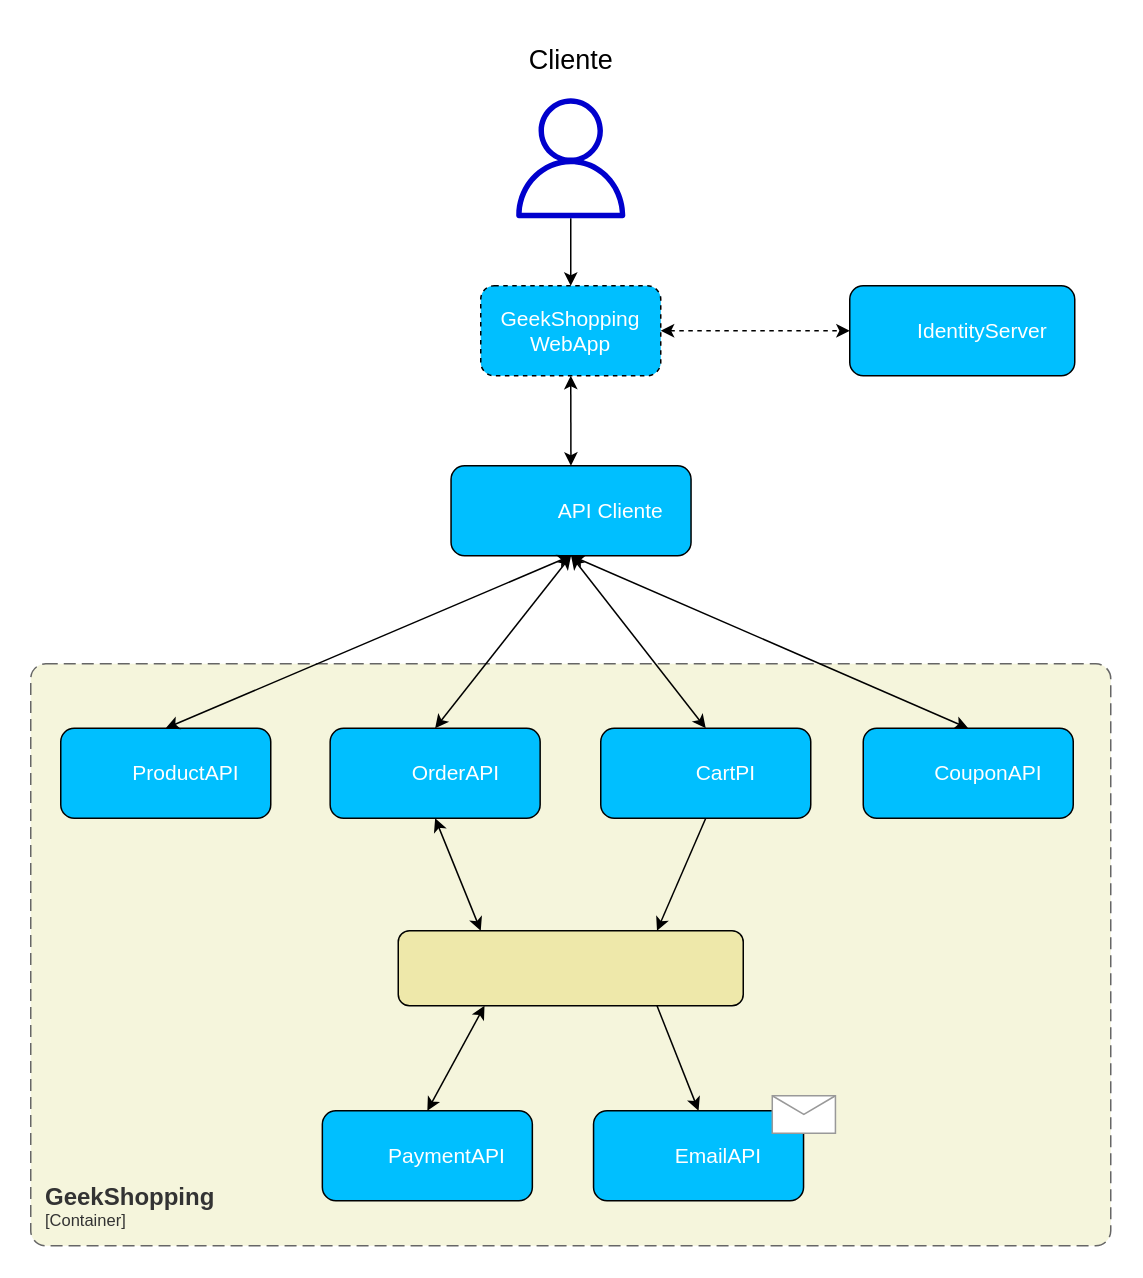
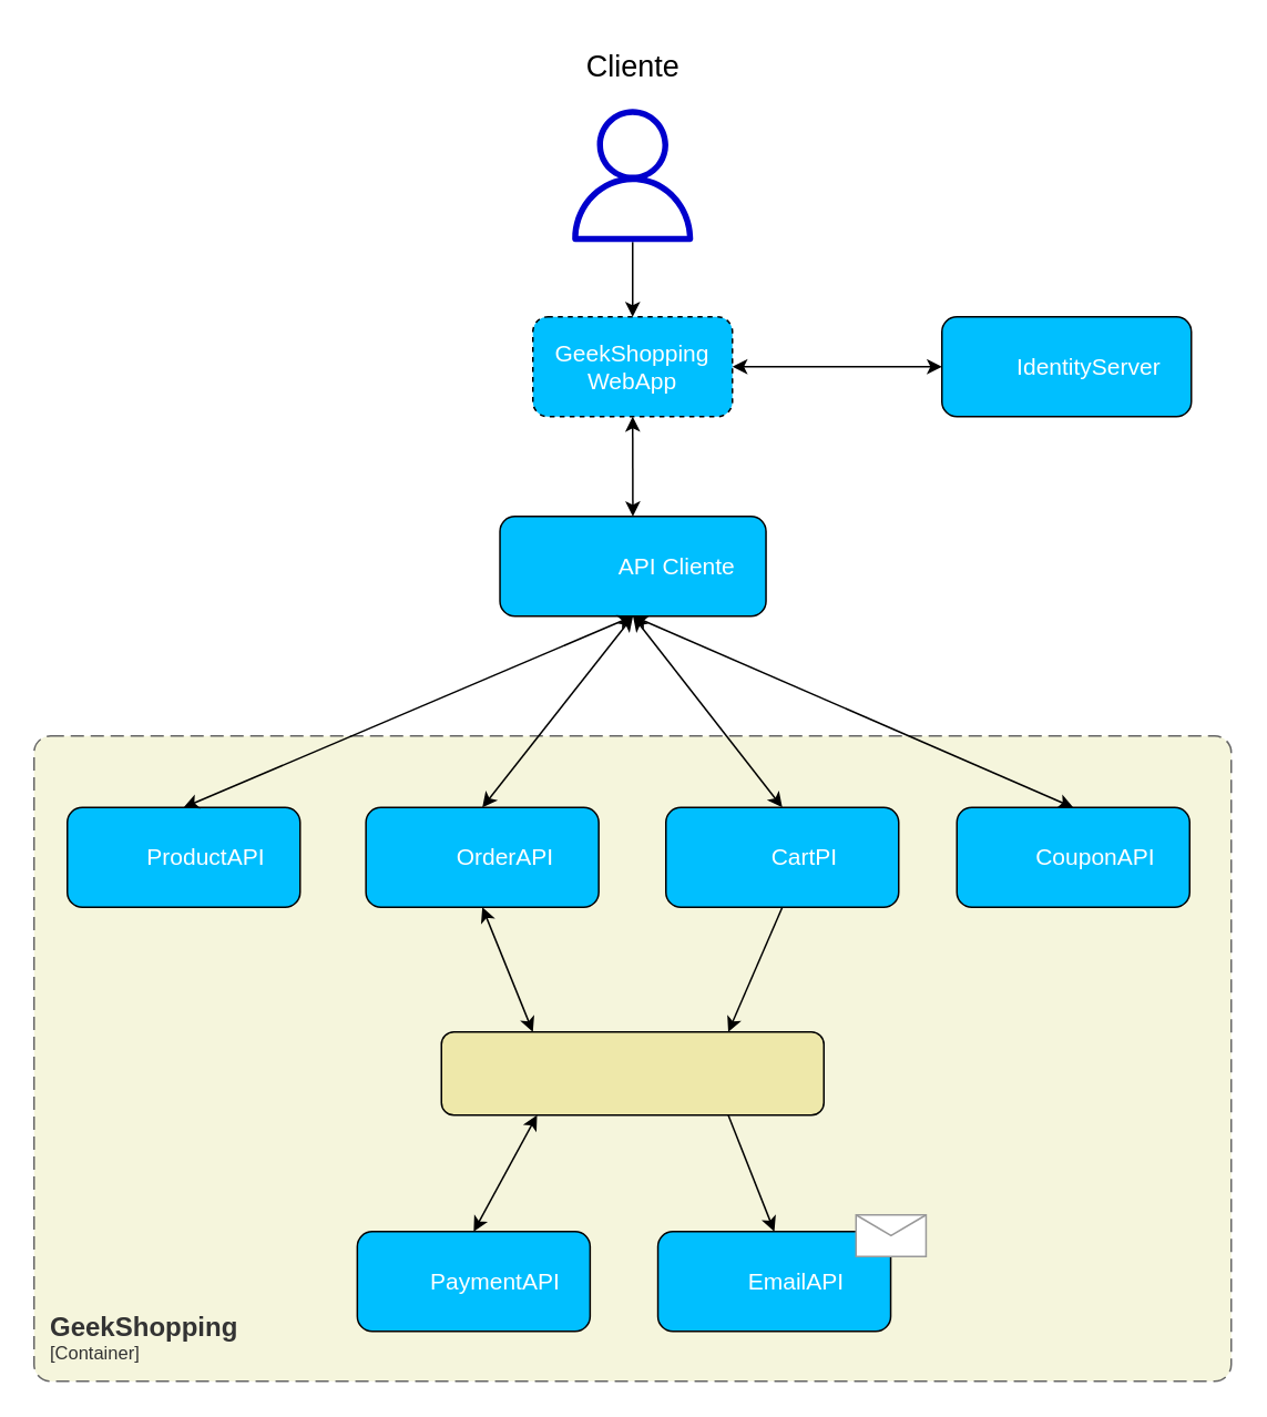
- <mxCell id="11" value="" style="endArrow=classic;startArrow=classic;html=1;rounded=0;entryX=0;entryY=0.5;entryDx=0;entryDy=0;exitX=1;exitY=0.5;exitDx=0;exitDy=0;dashed=1;" edge="1" parent="1" source="3" target="4"><mxGeometry width="50" height="50" relative="1" as="geometry"><mxPoint x="390" y="360" as="sourcePoint" /><mxPoint x="390" y="260" as="targetPoint" /></mxGeometry></mxCell>
+ <mxCell id="11" value="" style="endArrow=classic;startArrow=classic;html=1;rounded=0;entryX=0;entryY=0.5;entryDx=0;entryDy=0;exitX=1;exitY=0.5;exitDx=0;exitDy=0;" edge="1" parent="1" source="3" target="4"><mxGeometry width="50" height="50" relative="1" as="geometry"><mxPoint x="390" y="360" as="sourcePoint" /><mxPoint x="390" y="260" as="targetPoint" /></mxGeometry></mxCell>
